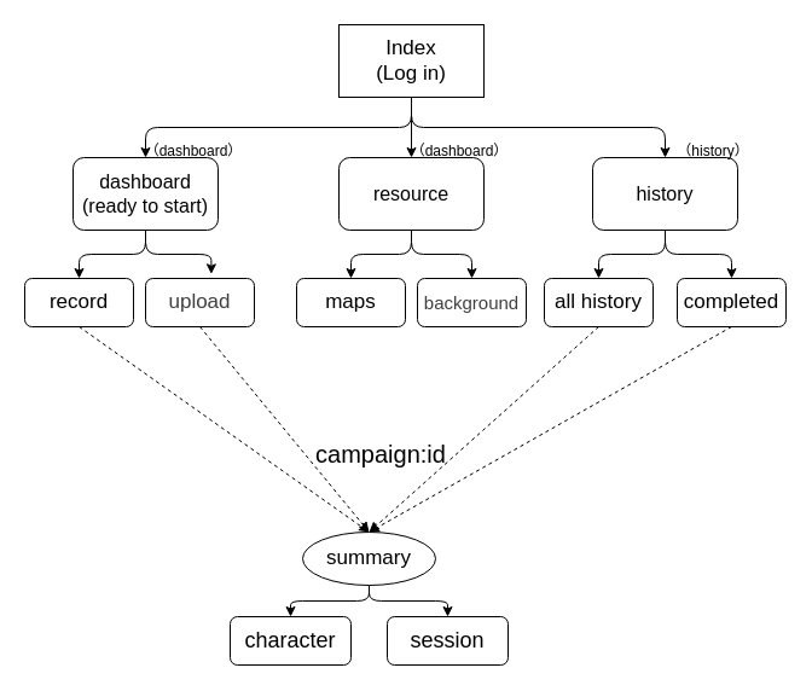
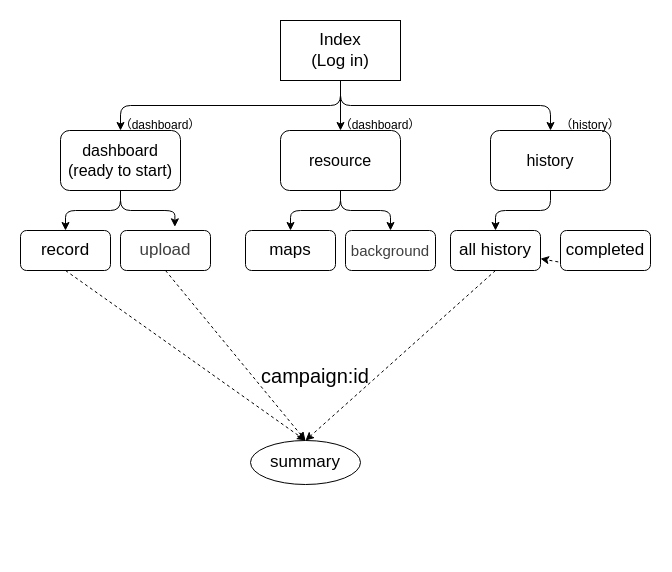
- <mxCell id="19" style="edgeStyle=orthogonalEdgeStyle;html=1;exitX=0.5;exitY=1;exitDx=0;exitDy=0;entryX=0.5;entryY=0;entryDx=0;entryDy=0;" parent="1" source="20" target="24" edge="1"><mxGeometry relative="1" as="geometry" /></mxCell>
- <mxCell id="23" style="edgeStyle=none;html=1;exitX=0.5;exitY=1;exitDx=0;exitDy=0;entryX=0.5;entryY=0;entryDx=0;entryDy=0;dashed=1;" parent="1" source="24" target="29" edge="1"><mxGeometry relative="1" as="geometry" /></mxCell>
+ <mxCell id="23" style="edgeStyle=none;html=1;exitX=0.5;exitY=1;exitDx=0;exitDy=0;dashed=1;" parent="1" source="24" target="22" edge="1"><mxGeometry relative="1" as="geometry" /></mxCell>
- <mxCell id="27" style="edgeStyle=orthogonalEdgeStyle;html=1;exitX=0.5;exitY=1;exitDx=0;exitDy=0;entryX=0.5;entryY=0;entryDx=0;entryDy=0;" parent="1" source="29" target="26" edge="1"><mxGeometry relative="1" as="geometry" /></mxCell>
- <mxCell id="28" style="edgeStyle=orthogonalEdgeStyle;html=1;exitX=0.5;exitY=1;exitDx=0;exitDy=0;entryX=0.5;entryY=0;entryDx=0;entryDy=0;" parent="1" source="29" target="25" edge="1"><mxGeometry relative="1" as="geometry" /></mxCell>
- <mxCell id="26" value="&lt;font style=&quot;font-size: 18px;&quot;&gt;character&lt;/font&gt;" style="rounded=1;whiteSpace=wrap;html=1;" parent="1" vertex="1"><mxGeometry x="190" y="510" width="100" height="40" as="geometry" /></mxCell>
- <mxCell id="25" value="&lt;font style=&quot;font-size: 18px;&quot;&gt;session&lt;/font&gt;" style="rounded=1;whiteSpace=wrap;html=1;" parent="1" vertex="1"><mxGeometry x="320" y="510" width="100" height="40" as="geometry" /></mxCell>
